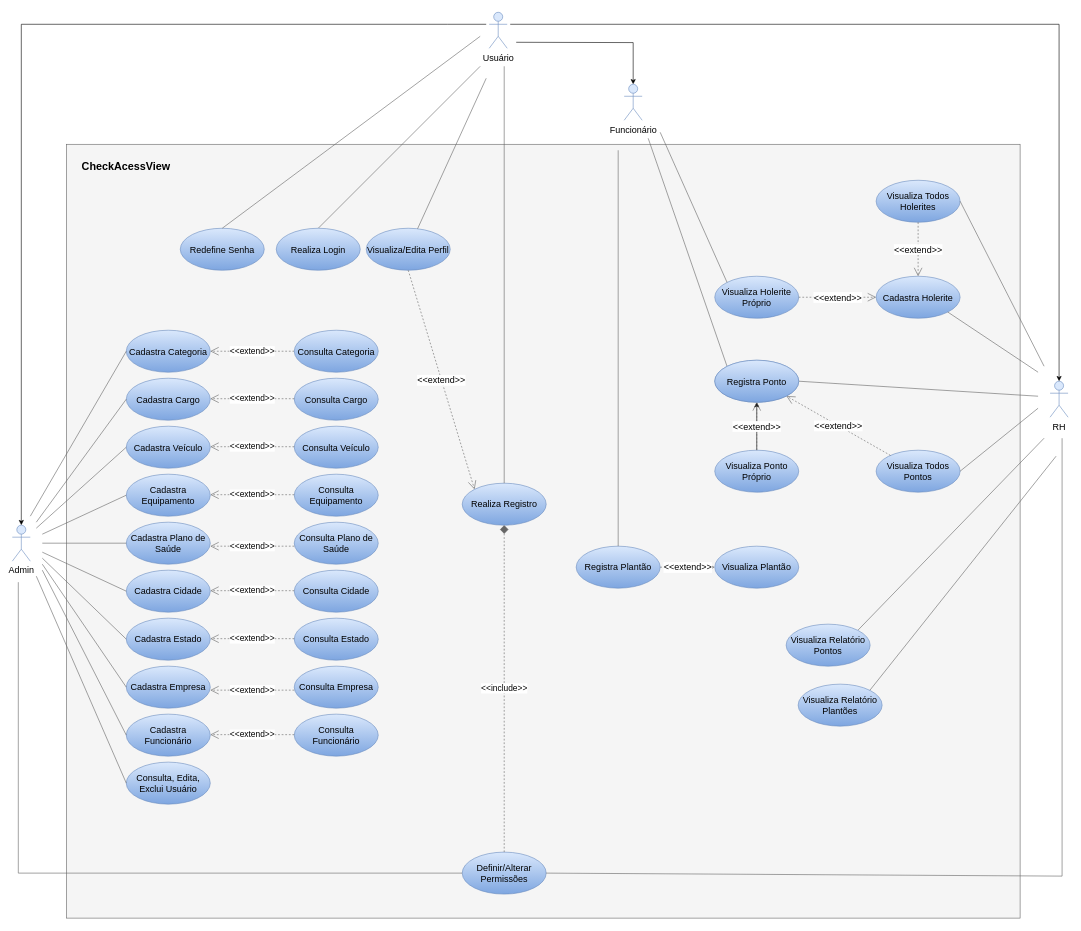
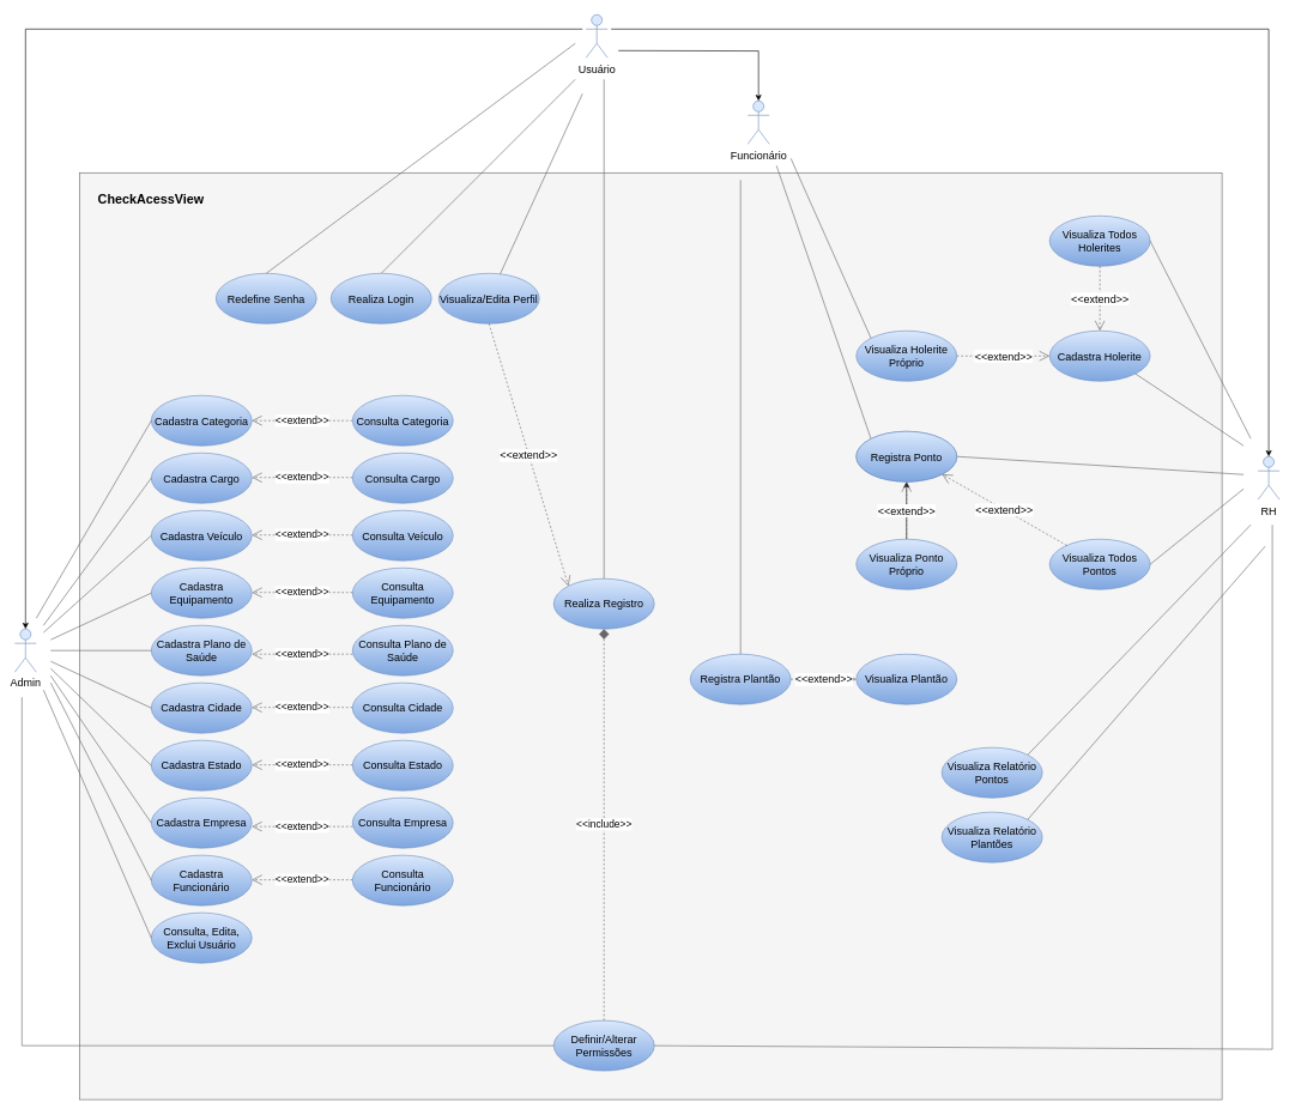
- <mxCell id="85" value="Visualiza Relatório Plantões" style="ellipse;whiteSpace=wrap;html=1;fontSize=15;fillColor=#dae8fc;gradientColor=#7ea6e0;strokeColor=#6c8ebf;fontColor=#000;" vertex="1" parent="1"><mxGeometry x="1330" y="1140" width="140" height="70" as="geometry" /></mxCell>
+ <mxCell id="85" value="Visualiza Relatório Plantões" style="ellipse;whiteSpace=wrap;html=1;fontSize=15;fillColor=#dae8fc;gradientColor=#7ea6e0;strokeColor=#6c8ebf;fontColor=#000;" vertex="1" parent="1"><mxGeometry x="1310" y="1130" width="140" height="70" as="geometry" /></mxCell>
